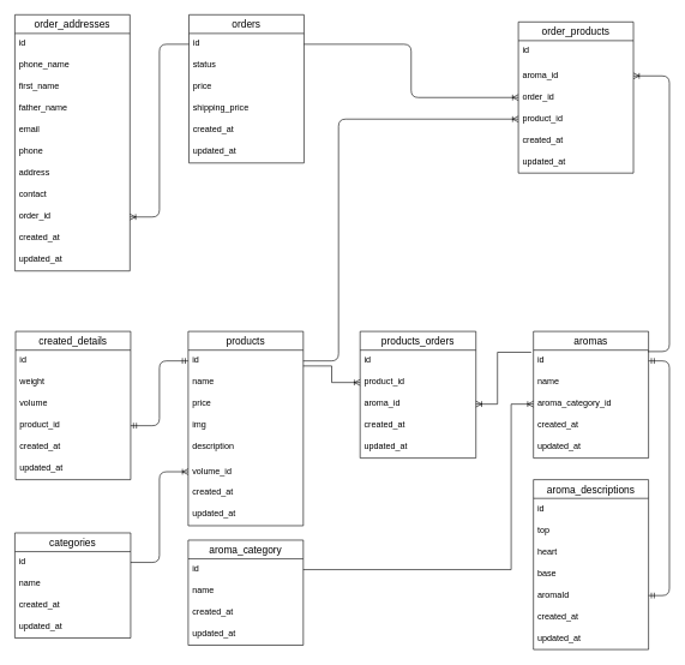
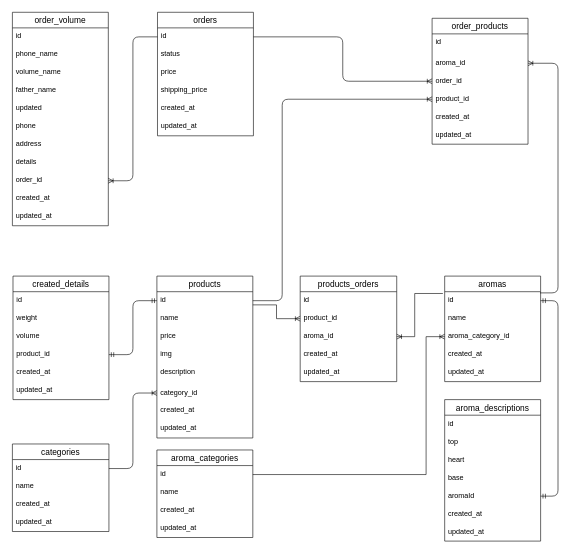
- <mxCell id="17" value="order_addresses" style="swimlane;fontStyle=0;childLayout=stackLayout;horizontal=1;startSize=26;horizontalStack=0;resizeParent=1;resizeParentMax=0;resizeLast=0;collapsible=1;marginBottom=0;align=center;fontSize=14;" parent="1" vertex="1"><mxGeometry x="20" y="20" width="160" height="356" as="geometry"><mxRectangle x="230" y="360" width="110" height="30" as="alternateBounds" /></mxGeometry></mxCell>
+ <mxCell id="17" value="order_volume" style="swimlane;fontStyle=0;childLayout=stackLayout;horizontal=1;startSize=26;horizontalStack=0;resizeParent=1;resizeParentMax=0;resizeLast=0;collapsible=1;marginBottom=0;align=center;fontSize=14;" parent="1" vertex="1"><mxGeometry x="20" y="20" width="160" height="356" as="geometry"><mxRectangle x="230" y="360" width="110" height="30" as="alternateBounds" /></mxGeometry></mxCell>
- <mxCell id="20" value="first_name" style="text;strokeColor=none;fillColor=none;spacingLeft=4;spacingRight=4;overflow=hidden;rotatable=0;points=[[0,0.5],[1,0.5]];portConstraint=eastwest;fontSize=12;" parent="17" vertex="1"><mxGeometry y="86" width="160" height="30" as="geometry" /></mxCell>
+ <mxCell id="20" value="volume_name" style="text;strokeColor=none;fillColor=none;spacingLeft=4;spacingRight=4;overflow=hidden;rotatable=0;points=[[0,0.5],[1,0.5]];portConstraint=eastwest;fontSize=12;" parent="17" vertex="1"><mxGeometry y="86" width="160" height="30" as="geometry" /></mxCell>
- <mxCell id="22" value="email" style="text;strokeColor=none;fillColor=none;spacingLeft=4;spacingRight=4;overflow=hidden;rotatable=0;points=[[0,0.5],[1,0.5]];portConstraint=eastwest;fontSize=12;" parent="17" vertex="1"><mxGeometry y="146" width="160" height="30" as="geometry" /></mxCell>
+ <mxCell id="22" value="updated" style="text;strokeColor=none;fillColor=none;spacingLeft=4;spacingRight=4;overflow=hidden;rotatable=0;points=[[0,0.5],[1,0.5]];portConstraint=eastwest;fontSize=12;" parent="17" vertex="1"><mxGeometry y="146" width="160" height="30" as="geometry" /></mxCell>
- <mxCell id="25" value="contact" style="text;strokeColor=none;fillColor=none;spacingLeft=4;spacingRight=4;overflow=hidden;rotatable=0;points=[[0,0.5],[1,0.5]];portConstraint=eastwest;fontSize=12;" parent="17" vertex="1"><mxGeometry y="236" width="160" height="30" as="geometry" /></mxCell>
+ <mxCell id="25" value="details" style="text;strokeColor=none;fillColor=none;spacingLeft=4;spacingRight=4;overflow=hidden;rotatable=0;points=[[0,0.5],[1,0.5]];portConstraint=eastwest;fontSize=12;" parent="17" vertex="1"><mxGeometry y="236" width="160" height="30" as="geometry" /></mxCell>
- <mxCell id="36" value="volume_id" style="text;strokeColor=none;fillColor=none;spacingLeft=4;spacingRight=4;overflow=hidden;rotatable=0;points=[[0,0.5],[1,0.5]];portConstraint=eastwest;fontSize=12;" parent="30" vertex="1"><mxGeometry y="180" width="160" height="30" as="geometry" /></mxCell>
+ <mxCell id="36" value="category_id" style="text;strokeColor=none;fillColor=none;spacingLeft=4;spacingRight=4;overflow=hidden;rotatable=0;points=[[0,0.5],[1,0.5]];portConstraint=eastwest;fontSize=12;" parent="30" vertex="1"><mxGeometry y="180" width="160" height="30" as="geometry" /></mxCell>
- <mxCell id="76" value="aroma_category" style="swimlane;fontStyle=0;childLayout=stackLayout;horizontal=1;startSize=26;horizontalStack=0;resizeParent=1;resizeParentMax=0;resizeLast=0;collapsible=1;marginBottom=0;align=center;fontSize=14;" parent="1" vertex="1"><mxGeometry x="261" y="750" width="160" height="146" as="geometry"><mxRectangle x="880" y="140" width="90" height="30" as="alternateBounds" /></mxGeometry></mxCell>
+ <mxCell id="76" value="aroma_categories" style="swimlane;fontStyle=0;childLayout=stackLayout;horizontal=1;startSize=26;horizontalStack=0;resizeParent=1;resizeParentMax=0;resizeLast=0;collapsible=1;marginBottom=0;align=center;fontSize=14;" parent="1" vertex="1"><mxGeometry x="261" y="750" width="160" height="146" as="geometry"><mxRectangle x="880" y="140" width="90" height="30" as="alternateBounds" /></mxGeometry></mxCell>
